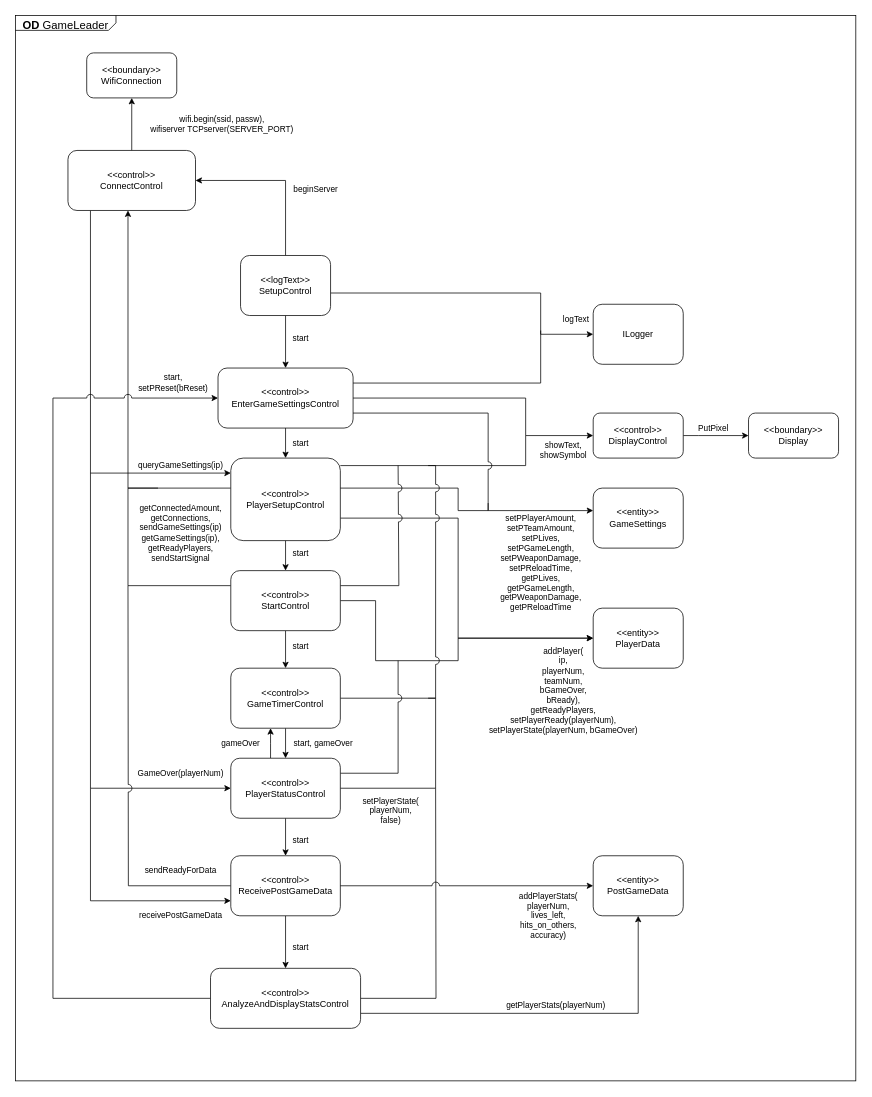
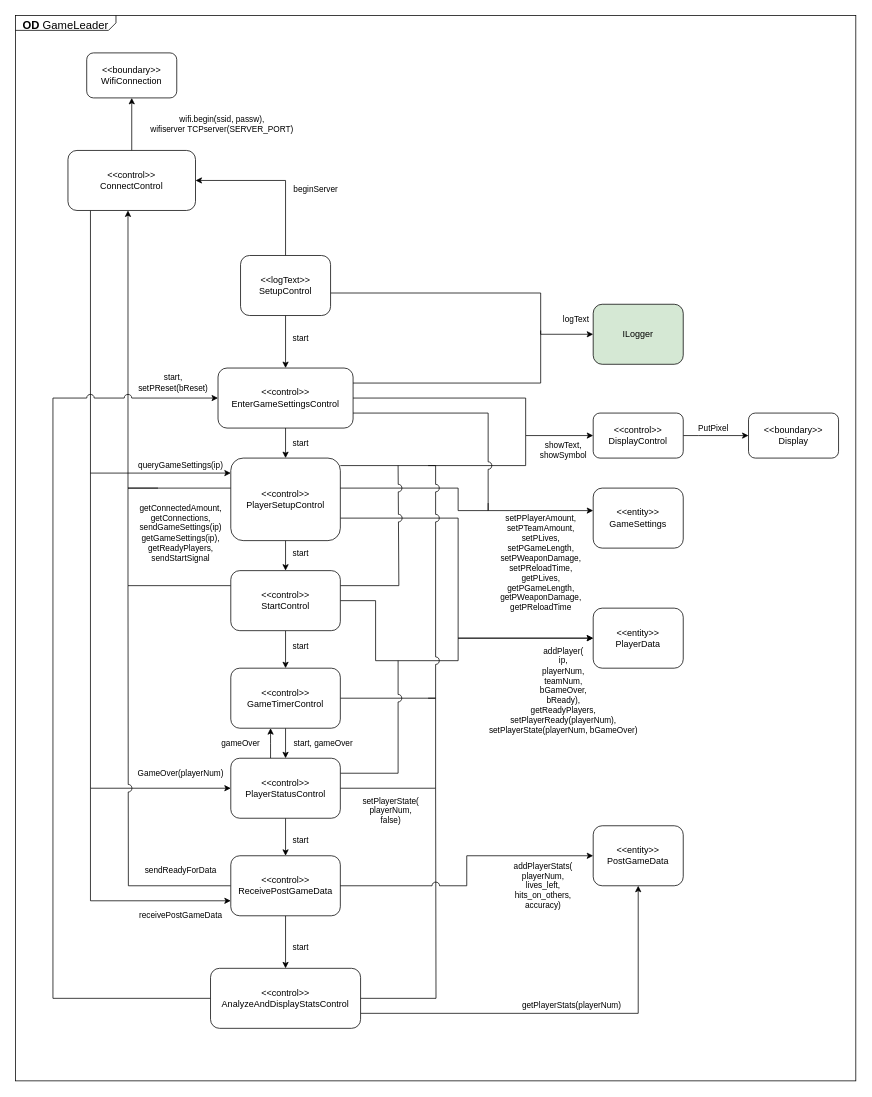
- <mxCell id="11" value="ILogger" style="rounded=1;whiteSpace=wrap;html=1;" parent="1" vertex="1"><mxGeometry x="790" y="405" width="120" height="80" as="geometry" /></mxCell>
+ <mxCell id="11" value="ILogger" style="rounded=1;whiteSpace=wrap;html=1;fillColor=#d5e8d4;" parent="1" vertex="1"><mxGeometry x="790" y="405" width="120" height="80" as="geometry" /></mxCell>
- <mxCell id="50" value="&amp;lt;&amp;lt;entity&amp;gt;&amp;gt;&lt;br&gt;PostGameData" style="rounded=1;whiteSpace=wrap;html=1;" vertex="1" parent="1"><mxGeometry x="790" y="1140" width="120" height="80" as="geometry" /></mxCell>
+ <mxCell id="50" value="&amp;lt;&amp;lt;entity&amp;gt;&amp;gt;&lt;br&gt;PostGameData" style="rounded=1;whiteSpace=wrap;html=1;" vertex="1" parent="1"><mxGeometry x="790" y="1100" width="120" height="80" as="geometry" /></mxCell>
